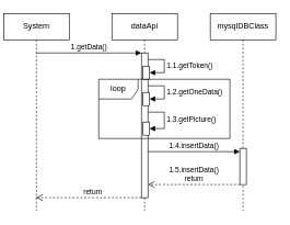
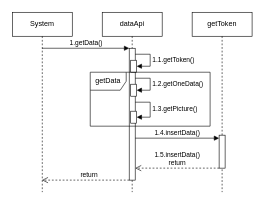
- <mxCell id="3" value="mysqlDBClass" style="shape=umlLifeline;perimeter=lifelinePerimeter;whiteSpace=wrap;html=1;container=1;dropTarget=0;collapsible=0;recursiveResize=0;outlineConnect=0;portConstraint=eastwest;newEdgeStyle={&quot;edgeStyle&quot;:&quot;elbowEdgeStyle&quot;,&quot;elbow&quot;:&quot;vertical&quot;,&quot;curved&quot;:0,&quot;rounded&quot;:0};" vertex="1" parent="1"><mxGeometry x="320" y="20" width="100" height="300" as="geometry" /></mxCell>
+ <mxCell id="3" value="getToken" style="shape=umlLifeline;perimeter=lifelinePerimeter;whiteSpace=wrap;html=1;container=1;dropTarget=0;collapsible=0;recursiveResize=0;outlineConnect=0;portConstraint=eastwest;newEdgeStyle={&quot;edgeStyle&quot;:&quot;elbowEdgeStyle&quot;,&quot;elbow&quot;:&quot;vertical&quot;,&quot;curved&quot;:0,&quot;rounded&quot;:0};" vertex="1" parent="1"><mxGeometry x="320" y="20" width="100" height="300" as="geometry" /></mxCell>
- <mxCell id="15" value="loop" style="shape=umlFrame;whiteSpace=wrap;html=1;pointerEvents=0;" vertex="1" parent="1"><mxGeometry x="150" y="120" width="200" height="90" as="geometry" /></mxCell>
+ <mxCell id="15" value="getData" style="shape=umlFrame;whiteSpace=wrap;html=1;pointerEvents=0;" vertex="1" parent="1"><mxGeometry x="150" y="120" width="200" height="90" as="geometry" /></mxCell>
- <mxCell id="2" value="System" style="shape=umlLifeline;perimeter=lifelinePerimeter;whiteSpace=wrap;html=1;container=1;dropTarget=0;collapsible=0;recursiveResize=0;outlineConnect=0;portConstraint=eastwest;newEdgeStyle={&quot;edgeStyle&quot;:&quot;elbowEdgeStyle&quot;,&quot;elbow&quot;:&quot;vertical&quot;,&quot;curved&quot;:0,&quot;rounded&quot;:0};" vertex="1" parent="1"><mxGeometry x="5" y="20" width="100" height="300" as="geometry" /></mxCell>
+ <mxCell id="2" value="System" style="shape=umlLifeline;perimeter=lifelinePerimeter;whiteSpace=wrap;html=1;container=1;dropTarget=0;collapsible=0;recursiveResize=0;outlineConnect=0;portConstraint=eastwest;newEdgeStyle={&quot;edgeStyle&quot;:&quot;elbowEdgeStyle&quot;,&quot;elbow&quot;:&quot;vertical&quot;,&quot;curved&quot;:0,&quot;rounded&quot;:0};" vertex="1" parent="1"><mxGeometry x="20" y="20" width="100" height="300" as="geometry" /></mxCell>
